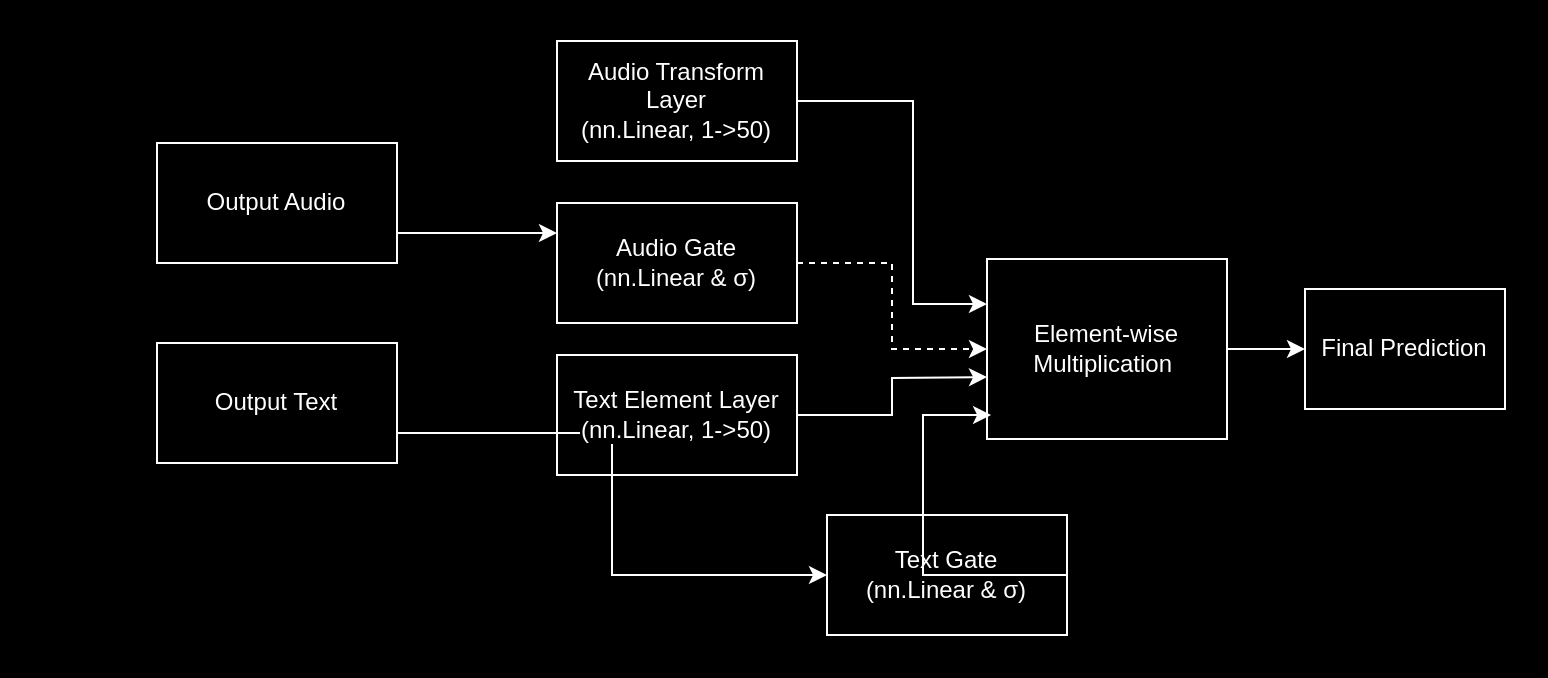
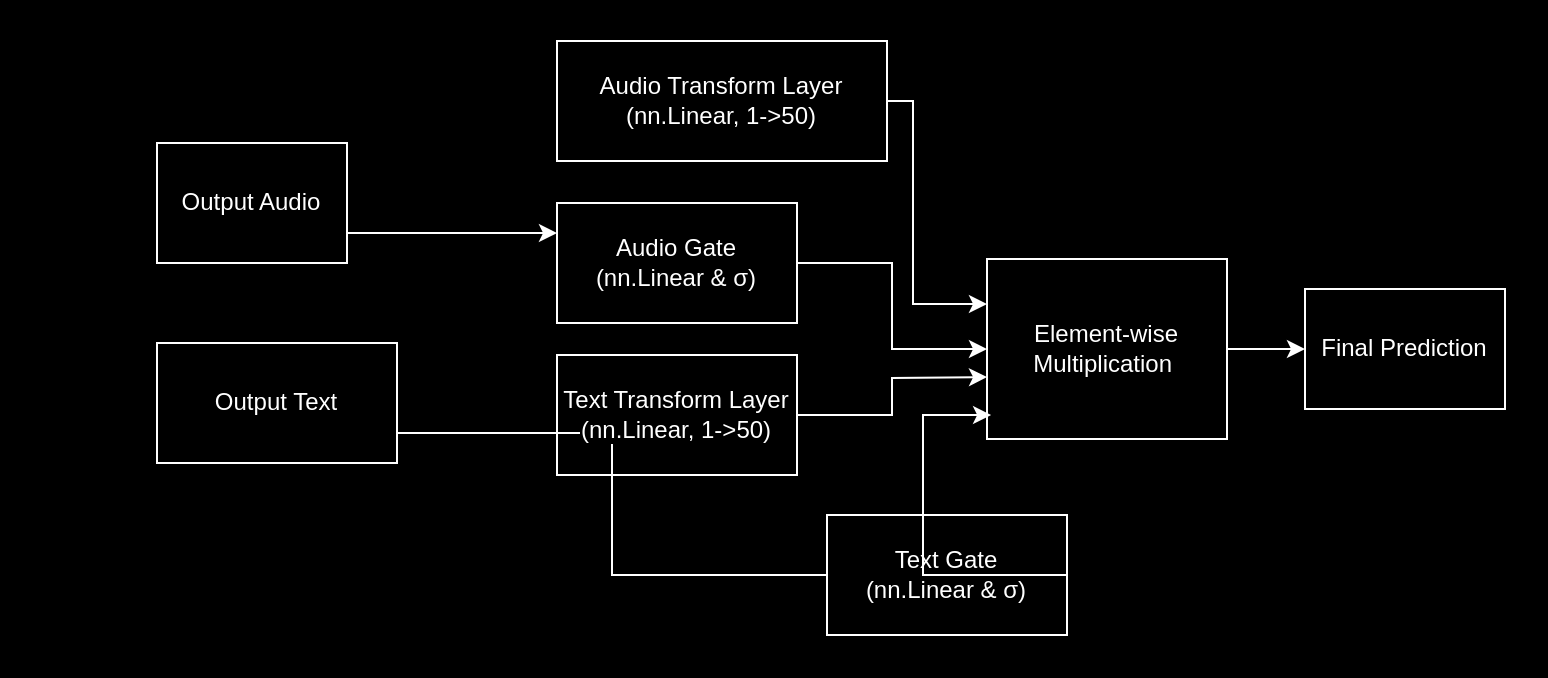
- <mxCell id="12" value="&lt;span style=&quot;font-size: 12px; text-align: left; white-space-collapse: preserve; background-color: rgb(0, 0, 0);&quot;&gt;Audio Transform Layer&lt;/span&gt;&lt;div&gt;&lt;span style=&quot;font-size: 12px; text-align: left; white-space-collapse: preserve; background-color: rgb(0, 0, 0);&quot;&gt;(nn.Linear, 1-&amp;gt;50)&lt;/span&gt;&lt;/div&gt;" style="rounded=0;whiteSpace=wrap;html=1;fillColor=none;strokeColor=#FFFFFF;fontColor=#FFFFFF;fontFamily=Helvetica;fontSize=12;" vertex="1" parent="1"><mxGeometry x="278" y="20" width="120" height="60" as="geometry" /></mxCell>
+ <mxCell id="12" value="&lt;span style=&quot;font-size: 12px; text-align: left; white-space-collapse: preserve; background-color: rgb(0, 0, 0);&quot;&gt;Audio Transform Layer&lt;/span&gt;&lt;div&gt;&lt;span style=&quot;font-size: 12px; text-align: left; white-space-collapse: preserve; background-color: rgb(0, 0, 0);&quot;&gt;(nn.Linear, 1-&amp;gt;50)&lt;/span&gt;&lt;/div&gt;" style="rounded=0;whiteSpace=wrap;html=1;fillColor=none;strokeColor=#FFFFFF;fontColor=#FFFFFF;fontFamily=Helvetica;fontSize=12;" vertex="1" parent="1"><mxGeometry x="278" y="20" width="165" height="60" as="geometry" /></mxCell>
- <mxCell id="5" value="Output Audio" style="rounded=0;whiteSpace=wrap;html=1;fillColor=none;strokeColor=#FFFFFF;fontColor=#FFFFFF;" parent="1" vertex="1"><mxGeometry x="78" y="71" width="120" height="60" as="geometry" /></mxCell>
+ <mxCell id="5" value="Output Audio" style="rounded=0;whiteSpace=wrap;html=1;fillColor=none;strokeColor=#FFFFFF;fontColor=#FFFFFF;" parent="1" vertex="1"><mxGeometry x="78" y="71" width="95" height="60" as="geometry" /></mxCell>
- <mxCell id="2" style="edgeStyle=orthogonalEdgeStyle;rounded=0;orthogonalLoop=1;jettySize=auto;html=1;exitX=1;exitY=0.5;exitDx=0;exitDy=0;entryX=0;entryY=0.5;entryDx=0;entryDy=0;strokeColor=#FFFFFF;dashed=1;" edge="1" parent="1" source="3" target="15"><mxGeometry relative="1" as="geometry" /></mxCell>
+ <mxCell id="2" style="edgeStyle=orthogonalEdgeStyle;rounded=0;orthogonalLoop=1;jettySize=auto;html=1;exitX=1;exitY=0.5;exitDx=0;exitDy=0;entryX=0;entryY=0.5;entryDx=0;entryDy=0;strokeColor=#FFFFFF;" edge="1" parent="1" source="3" target="15"><mxGeometry relative="1" as="geometry" /></mxCell>
- <mxCell id="13" value="&lt;span style=&quot;font-size: 12px; text-align: left; white-space-collapse: preserve; background-color: rgb(0, 0, 0);&quot;&gt;Text Element Layer&lt;/span&gt;&lt;div&gt;&lt;span style=&quot;font-size: 12px; text-align: left; white-space-collapse: preserve; background-color: rgb(0, 0, 0);&quot;&gt;(nn.Linear, 1-&amp;gt;50)&lt;/span&gt;&lt;/div&gt;" style="rounded=0;whiteSpace=wrap;html=1;fillColor=none;strokeColor=#FFFFFF;fontColor=#FFFFFF;fontFamily=Helvetica;fontSize=12;" vertex="1" parent="1"><mxGeometry x="278" y="177" width="120" height="60" as="geometry" /></mxCell>
+ <mxCell id="13" value="&lt;span style=&quot;font-size: 12px; text-align: left; white-space-collapse: preserve; background-color: rgb(0, 0, 0);&quot;&gt;Text Transform Layer&lt;/span&gt;&lt;div&gt;&lt;span style=&quot;font-size: 12px; text-align: left; white-space-collapse: preserve; background-color: rgb(0, 0, 0);&quot;&gt;(nn.Linear, 1-&amp;gt;50)&lt;/span&gt;&lt;/div&gt;" style="rounded=0;whiteSpace=wrap;html=1;fillColor=none;strokeColor=#FFFFFF;fontColor=#FFFFFF;fontFamily=Helvetica;fontSize=12;" vertex="1" parent="1"><mxGeometry x="278" y="177" width="120" height="60" as="geometry" /></mxCell>
- <mxCell id="6" style="edgeStyle=orthogonalEdgeStyle;rounded=0;orthogonalLoop=1;jettySize=auto;html=1;exitX=1;exitY=0.75;exitDx=0;exitDy=0;entryX=0;entryY=0.5;entryDx=0;entryDy=0;strokeColor=#FFFFFF;" edge="1" parent="1" source="7" target="10"><mxGeometry relative="1" as="geometry" /></mxCell>
+ <mxCell id="6" style="edgeStyle=orthogonalEdgeStyle;rounded=0;orthogonalLoop=1;jettySize=auto;html=1;exitX=1;exitY=0.75;exitDx=0;exitDy=0;entryX=0;entryY=0.5;entryDx=0;entryDy=0;strokeColor=#FFFFFF;endArrow=none;" edge="1" parent="1" source="7" target="10"><mxGeometry relative="1" as="geometry" /></mxCell>
